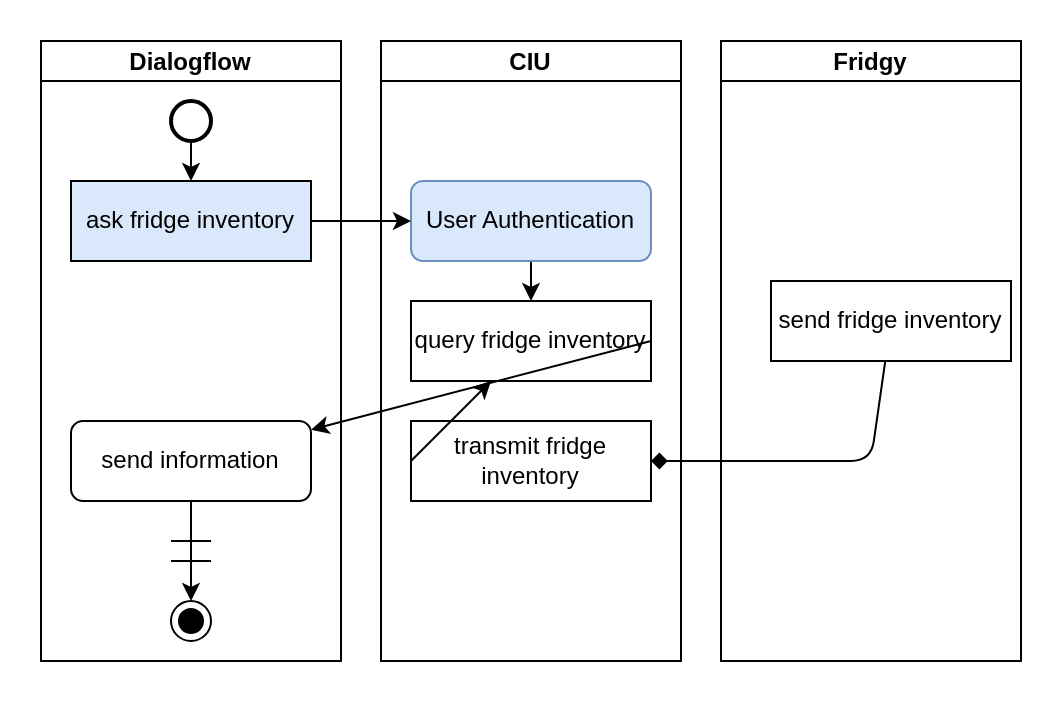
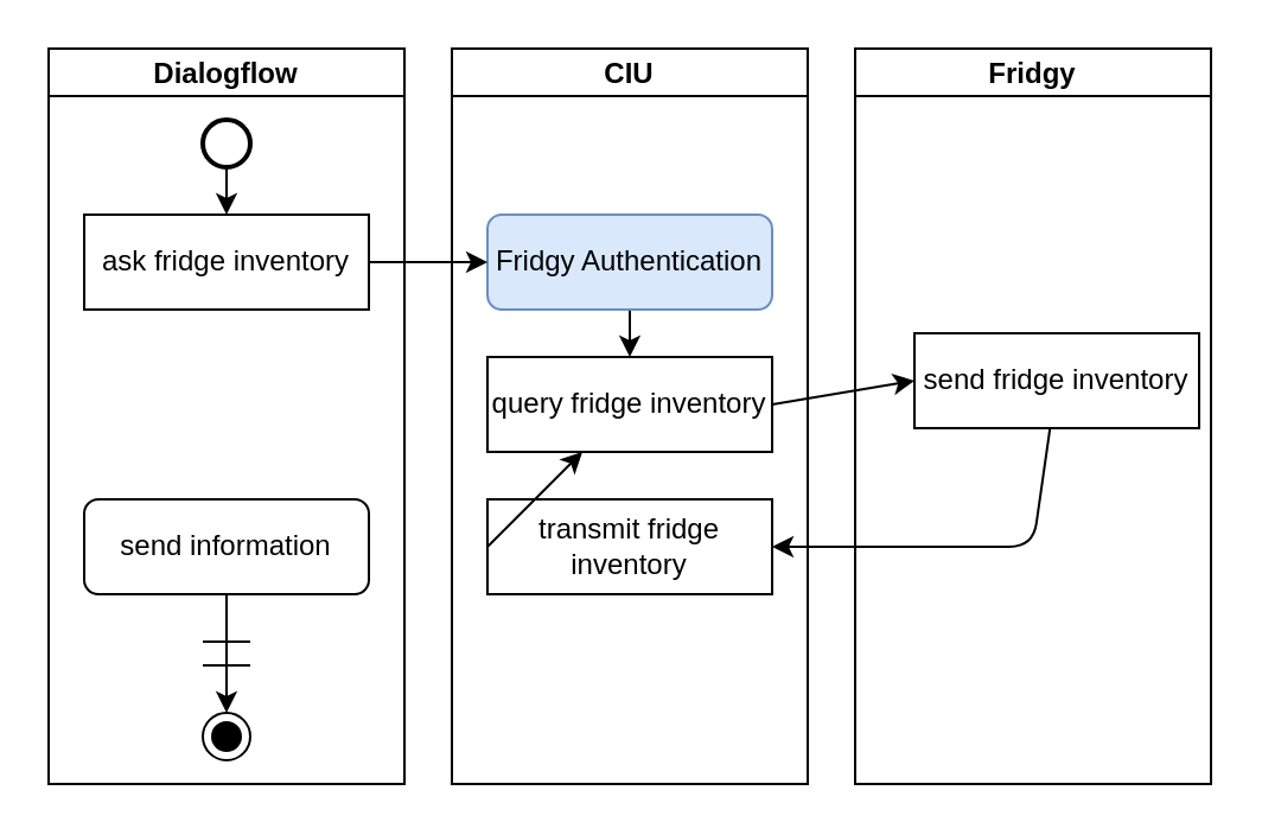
- <mxCell id="3" value="ask fridge inventory" style="rounded=0;whiteSpace=wrap;html=1;fillColor=#dae8fc;" vertex="1" parent="2"><mxGeometry x="15" y="70" width="120" height="40" as="geometry" /></mxCell>
+ <mxCell id="3" value="ask fridge inventory" style="rounded=0;whiteSpace=wrap;html=1;" vertex="1" parent="2"><mxGeometry x="15" y="70" width="120" height="40" as="geometry" /></mxCell>
- <mxCell id="15" value="&lt;div&gt;User Authentication&lt;/div&gt;" style="rounded=1;whiteSpace=wrap;html=1;fillColor=#dae8fc;strokeColor=#6c8ebf;" vertex="1" parent="11"><mxGeometry x="15" y="70" width="120" height="40" as="geometry" /></mxCell>
+ <mxCell id="15" value="&lt;div&gt;Fridgy Authentication&lt;/div&gt;" style="rounded=1;whiteSpace=wrap;html=1;fillColor=#dae8fc;strokeColor=#6c8ebf;" vertex="1" parent="11"><mxGeometry x="15" y="70" width="120" height="40" as="geometry" /></mxCell>
- <mxCell id="19" value="" style="endArrow=classic;html=1;exitX=1;exitY=0.5;exitDx=0;exitDy=0;" edge="1" parent="1" source="12" target="4"><mxGeometry width="50" height="50" relative="1" as="geometry"><mxPoint x="275" y="130" as="sourcePoint" /><mxPoint x="275" y="170" as="targetPoint" /></mxGeometry></mxCell>
+ <mxCell id="19" value="" style="endArrow=classic;html=1;entryX=0;entryY=0.5;entryDx=0;entryDy=0;exitX=1;exitY=0.5;exitDx=0;exitDy=0;" edge="1" parent="1" source="12" target="17"><mxGeometry width="50" height="50" relative="1" as="geometry"><mxPoint x="275" y="130" as="sourcePoint" /><mxPoint x="275" y="170" as="targetPoint" /></mxGeometry></mxCell>
- <mxCell id="21" value="" style="endArrow=diamond;html=1;entryX=1;entryY=0.5;entryDx=0;entryDy=0;" edge="1" parent="1" source="17" target="13"><mxGeometry width="50" height="50" relative="1" as="geometry"><mxPoint x="335" y="190" as="sourcePoint" /><mxPoint x="435" y="210" as="targetPoint" /><Array as="points"><mxPoint x="435" y="230" /></Array></mxGeometry></mxCell>
+ <mxCell id="21" value="" style="endArrow=classic;html=1;entryX=1;entryY=0.5;entryDx=0;entryDy=0;" edge="1" parent="1" source="17" target="13"><mxGeometry width="50" height="50" relative="1" as="geometry"><mxPoint x="335" y="190" as="sourcePoint" /><mxPoint x="435" y="210" as="targetPoint" /><Array as="points"><mxPoint x="435" y="230" /></Array></mxGeometry></mxCell>
